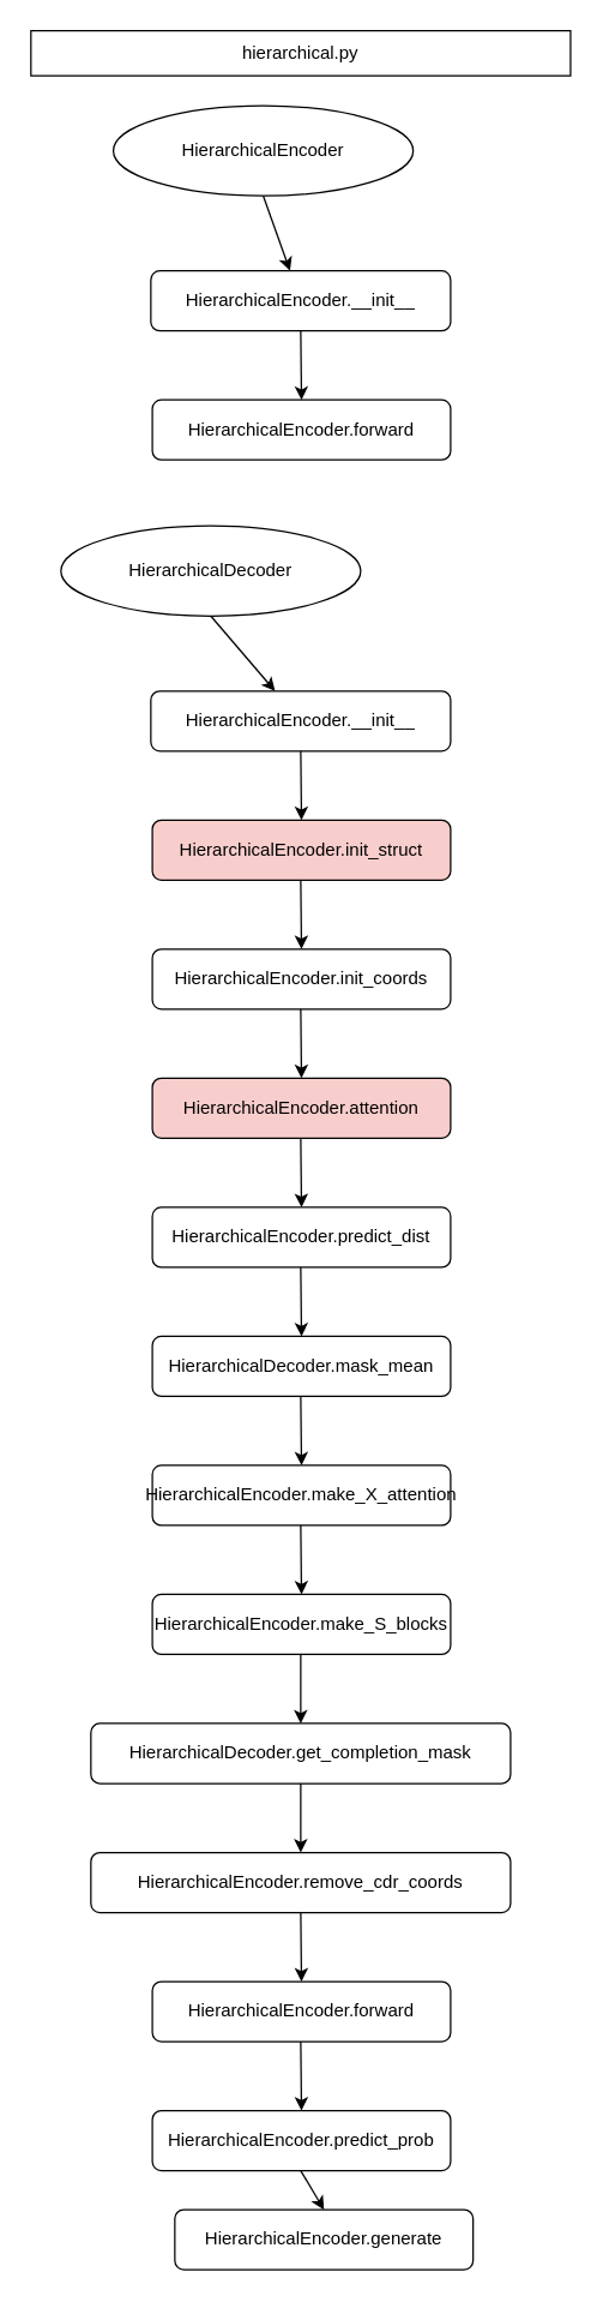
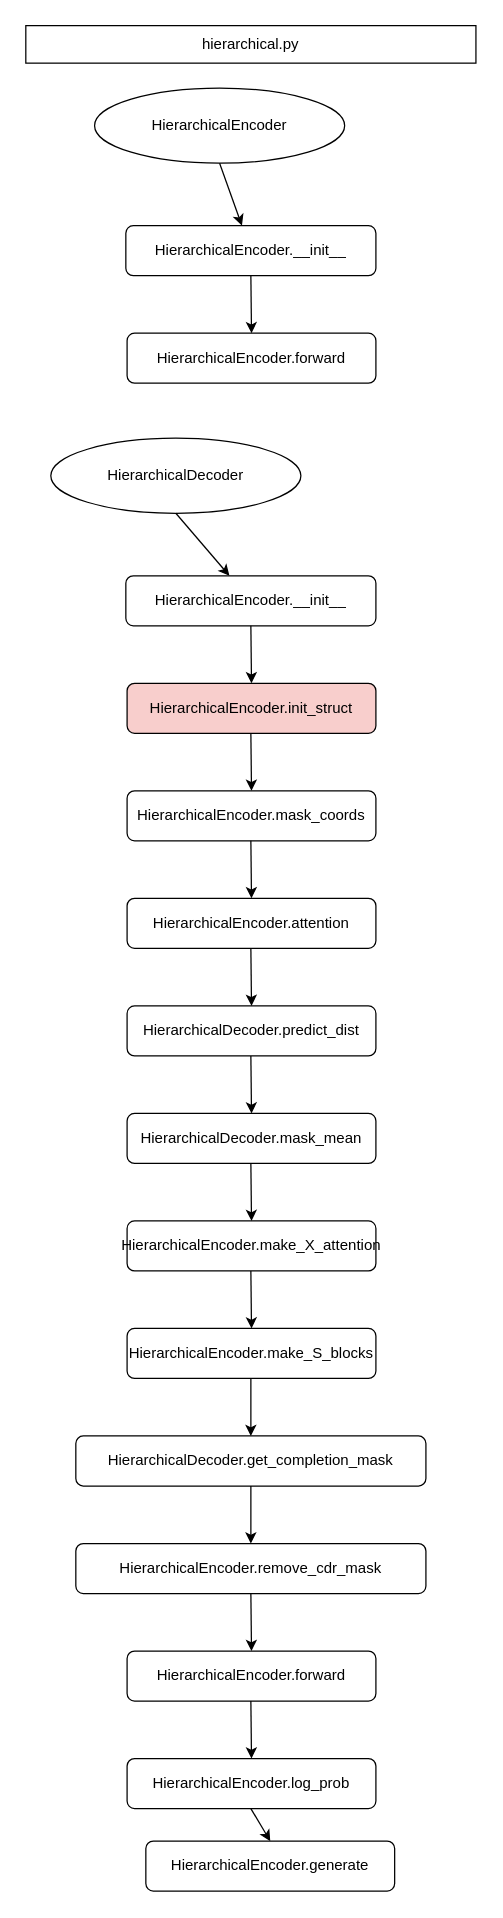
- <mxCell id="13" value="HierarchicalEncoder.init_coords" style="rounded=1;whiteSpace=wrap;html=1;" vertex="1" parent="1"><mxGeometry x="101" y="632" width="199" height="40" as="geometry" /></mxCell>
+ <mxCell id="13" value="HierarchicalEncoder.mask_coords" style="rounded=1;whiteSpace=wrap;html=1;" vertex="1" parent="1"><mxGeometry x="101" y="632" width="199" height="40" as="geometry" /></mxCell>
- <mxCell id="15" value="HierarchicalEncoder.attention" style="rounded=1;whiteSpace=wrap;html=1;fillColor=#f8cecc;" vertex="1" parent="1"><mxGeometry x="101" y="718" width="199" height="40" as="geometry" /></mxCell>
+ <mxCell id="15" value="HierarchicalEncoder.attention" style="rounded=1;whiteSpace=wrap;html=1;" vertex="1" parent="1"><mxGeometry x="101" y="718" width="199" height="40" as="geometry" /></mxCell>
- <mxCell id="17" value="HierarchicalEncoder.predict_dist" style="rounded=1;whiteSpace=wrap;html=1;" vertex="1" parent="1"><mxGeometry x="101" y="804" width="199" height="40" as="geometry" /></mxCell>
+ <mxCell id="17" value="HierarchicalDecoder.predict_dist" style="rounded=1;whiteSpace=wrap;html=1;" vertex="1" parent="1"><mxGeometry x="101" y="804" width="199" height="40" as="geometry" /></mxCell>
- <mxCell id="27" value="HierarchicalEncoder.remove_cdr_coords" style="rounded=1;whiteSpace=wrap;html=1;" vertex="1" parent="1"><mxGeometry x="60" y="1234" width="280" height="40" as="geometry" /></mxCell>
+ <mxCell id="27" value="HierarchicalEncoder.remove_cdr_mask" style="rounded=1;whiteSpace=wrap;html=1;" vertex="1" parent="1"><mxGeometry x="60" y="1234" width="280" height="40" as="geometry" /></mxCell>
- <mxCell id="31" value="HierarchicalEncoder.predict_prob" style="rounded=1;whiteSpace=wrap;html=1;" vertex="1" parent="1"><mxGeometry x="101" y="1406" width="199" height="40" as="geometry" /></mxCell>
+ <mxCell id="31" value="HierarchicalEncoder.log_prob" style="rounded=1;whiteSpace=wrap;html=1;" vertex="1" parent="1"><mxGeometry x="101" y="1406" width="199" height="40" as="geometry" /></mxCell>
